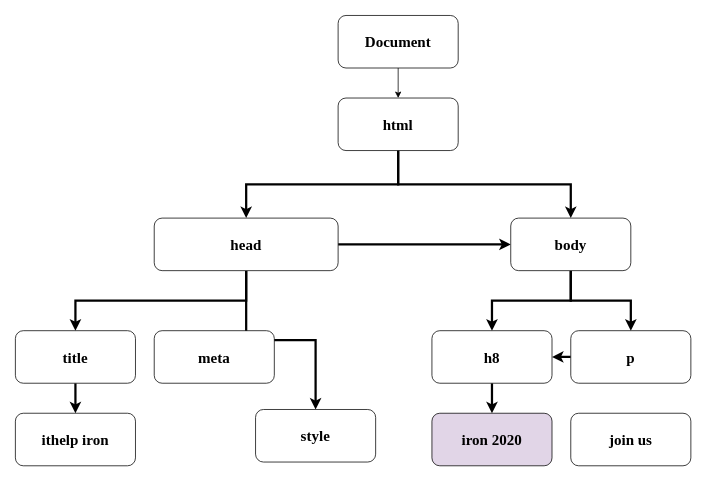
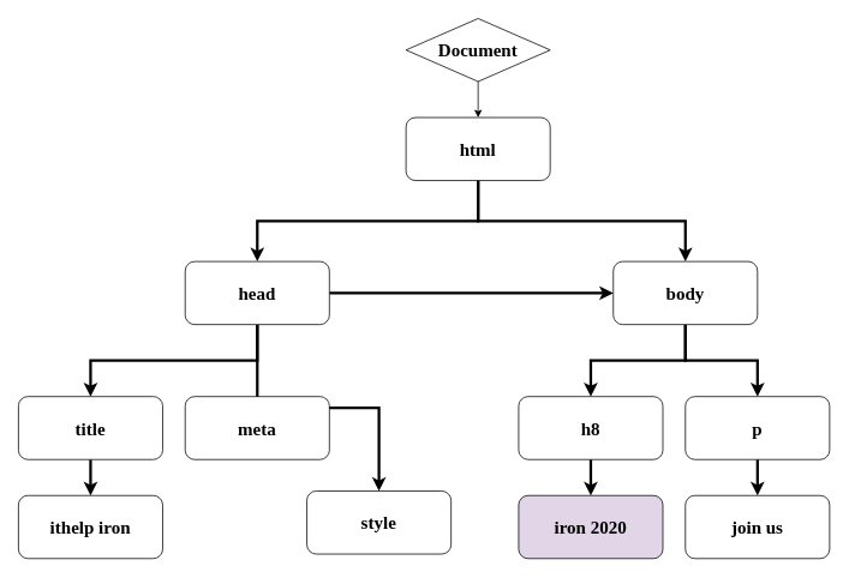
- <mxCell id="20" value="&lt;span style=&quot;font-size: 20px&quot;&gt;Document&lt;br&gt;&lt;/span&gt;" style="rounded=1;whiteSpace=wrap;html=1;fontFamily=微軟正黑體;fontSize=24;fontStyle=1;" vertex="1" parent="1"><mxGeometry x="450" y="20" width="160" height="70" as="geometry" /></mxCell>
+ <mxCell id="20" value="&lt;span style=&quot;font-size: 20px&quot;&gt;Document&lt;br&gt;&lt;/span&gt;" style="rhombus;whiteSpace=wrap;html=1;fontFamily=微軟正黑體;fontSize=24;fontStyle=1;" vertex="1" parent="1"><mxGeometry x="450" y="20" width="160" height="70" as="geometry" /></mxCell>
- <mxCell id="8" value="&lt;span style=&quot;font-size: 20px&quot;&gt;head&lt;br&gt;&lt;/span&gt;" style="rounded=1;whiteSpace=wrap;html=1;fontFamily=微軟正黑體;fontSize=24;fontStyle=1;" parent="1" vertex="1"><mxGeometry x="205" y="290" width="245" height="70" as="geometry" /></mxCell>
+ <mxCell id="8" value="&lt;span style=&quot;font-size: 20px&quot;&gt;head&lt;br&gt;&lt;/span&gt;" style="rounded=1;whiteSpace=wrap;html=1;fontFamily=微軟正黑體;fontSize=24;fontStyle=1;" parent="1" vertex="1"><mxGeometry x="205" y="290" width="160" height="70" as="geometry" /></mxCell>
- <mxCell id="22" value="" style="edgeStyle=orthogonalEdgeStyle;rounded=0;orthogonalLoop=1;jettySize=auto;html=1;strokeWidth=3;" edge="1" parent="1" source="23" target="17"><mxGeometry relative="1" as="geometry" /></mxCell>
+ <mxCell id="22" value="" style="edgeStyle=orthogonalEdgeStyle;rounded=0;orthogonalLoop=1;jettySize=auto;html=1;strokeWidth=3;" edge="1" parent="1" source="23" target="24"><mxGeometry relative="1" as="geometry" /></mxCell>
